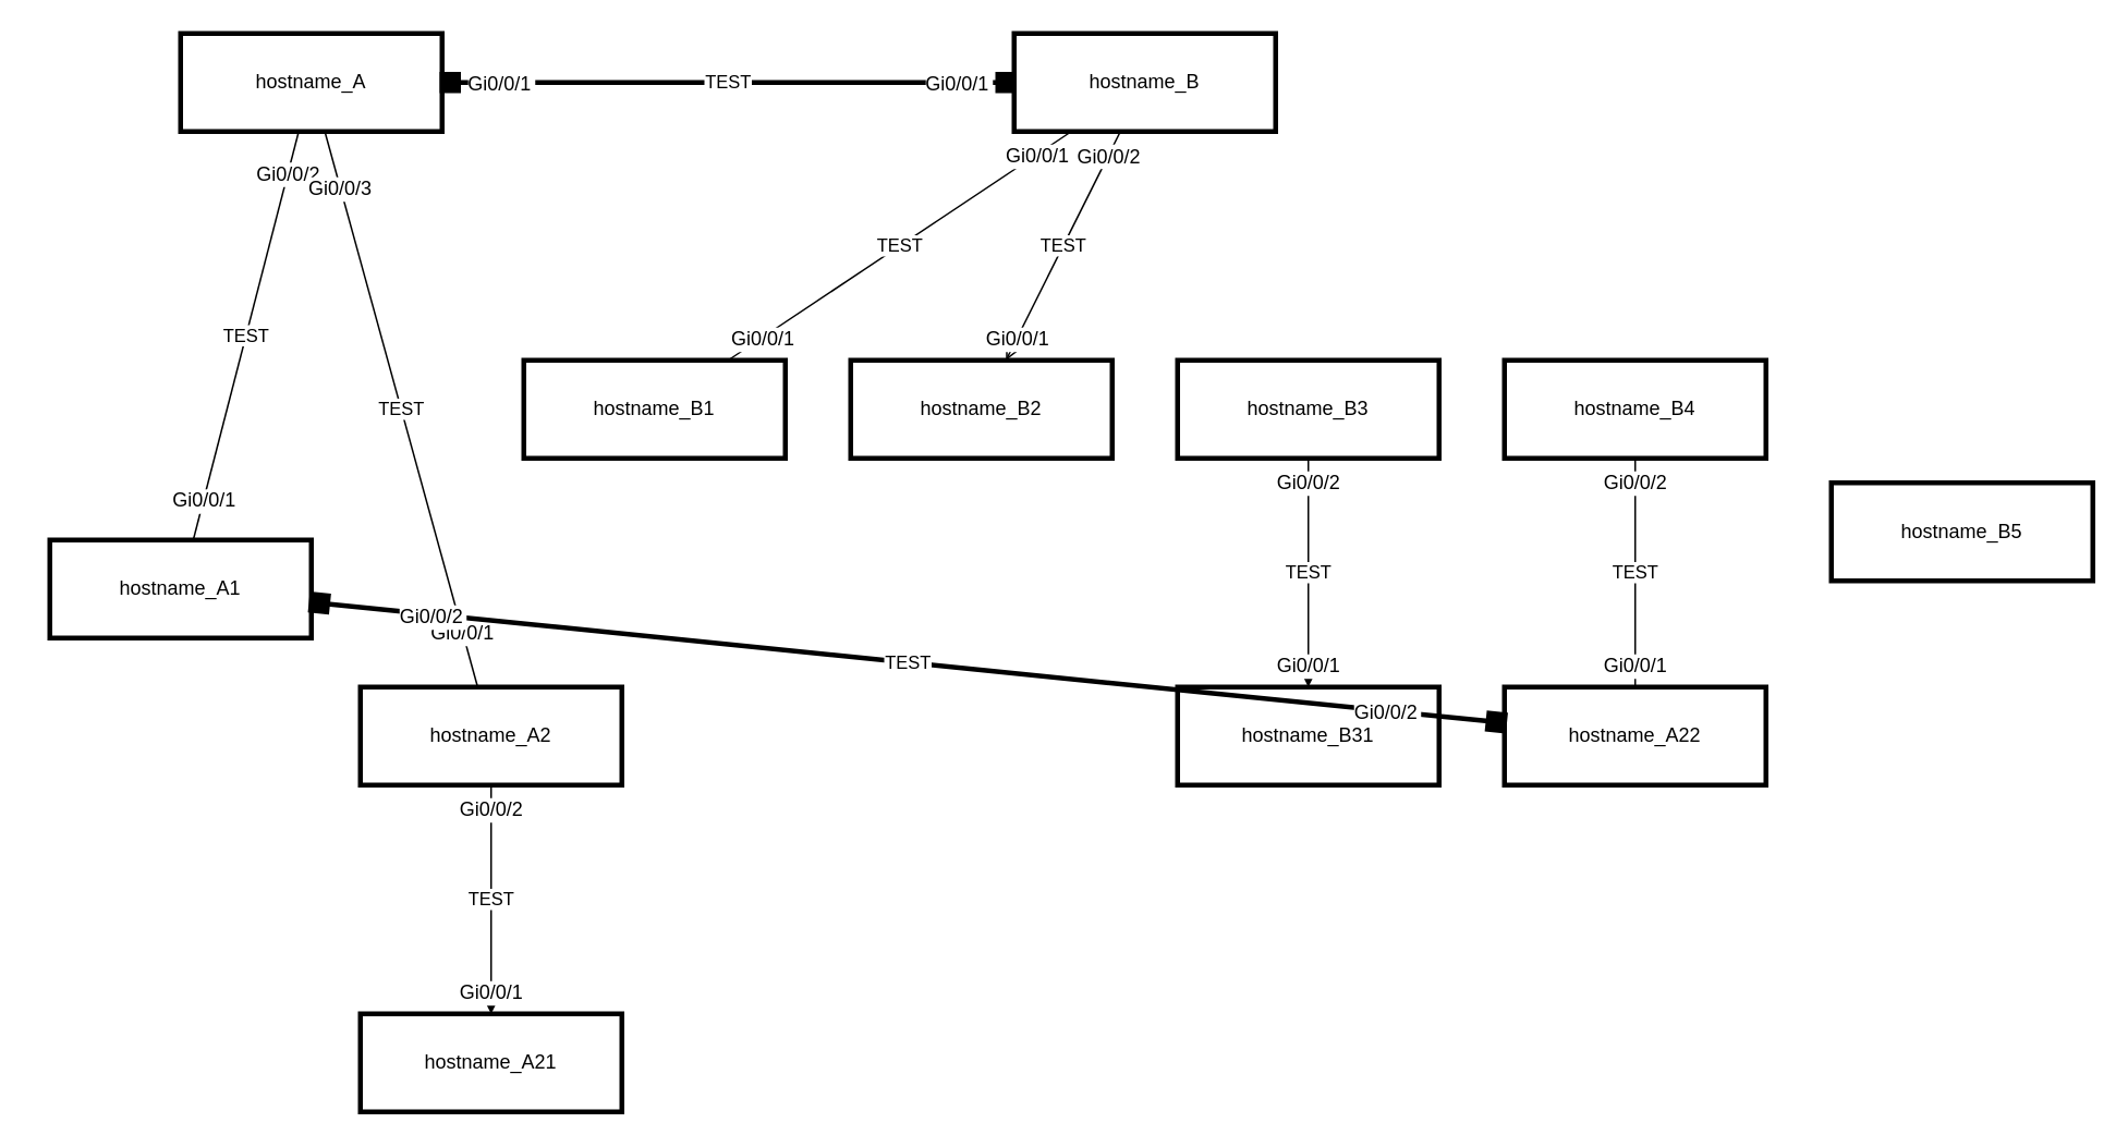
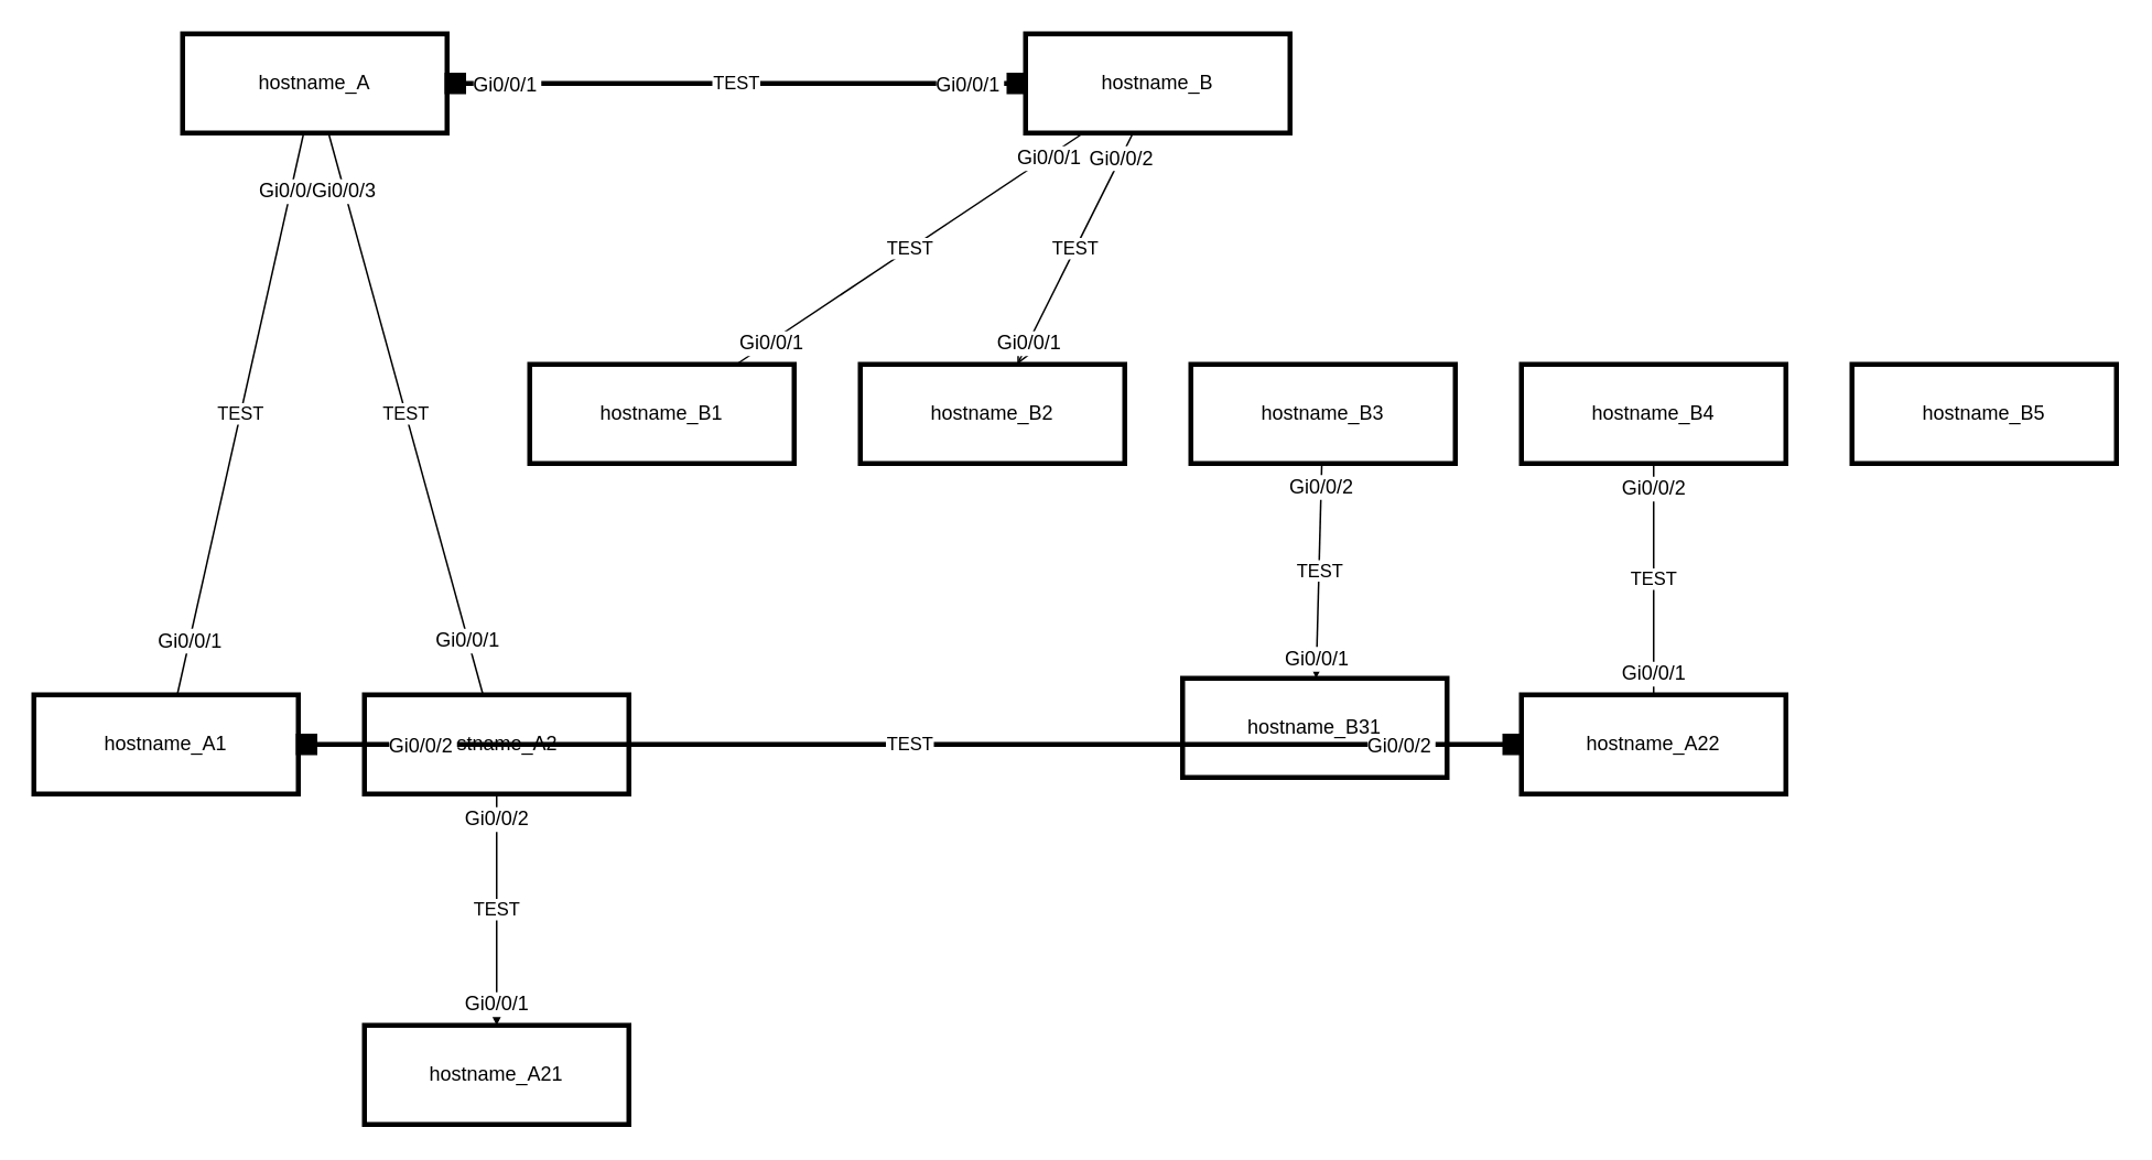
- <mxCell id="10" parent="1" style="shape=rectangle;strokeWidth=3;whiteSpace=wrap;html=1;" value="hostname_B5" vertex="1" vertex_type="Vertex.NODE"><mxGeometry x="1120" y="295" width="160.0" height="60.0" as="geometry" /></mxCell>
+ <mxCell id="10" parent="1" style="shape=rectangle;strokeWidth=3;whiteSpace=wrap;html=1;" value="hostname_B5" vertex="1" vertex_type="Vertex.NODE"><mxGeometry x="1120" y="220" width="160.0" height="60.0" as="geometry" /></mxCell>
- <mxCell id="4" parent="1" style="shape=rectangle;strokeWidth=3;whiteSpace=wrap;html=1;" value="hostname_A1" vertex="1" vertex_type="Vertex.NODE"><mxGeometry x="30" y="330" width="160.0" height="60.0" as="geometry" /></mxCell>
+ <mxCell id="4" parent="1" style="shape=rectangle;strokeWidth=3;whiteSpace=wrap;html=1;" value="hostname_A1" vertex="1" vertex_type="Vertex.NODE"><mxGeometry x="20" y="420" width="160.0" height="60.0" as="geometry" /></mxCell>
- <mxCell id="13" parent="1" style="shape=rectangle;strokeWidth=3;whiteSpace=wrap;html=1;" value="hostname_B31" vertex="1" vertex_type="Vertex.NODE"><mxGeometry x="720" y="420" width="160.0" height="60.0" as="geometry" /></mxCell>
+ <mxCell id="13" parent="1" style="shape=rectangle;strokeWidth=3;whiteSpace=wrap;html=1;" value="hostname_B31" vertex="1" vertex_type="Vertex.NODE"><mxGeometry x="715" y="410" width="160.0" height="60.0" as="geometry" /></mxCell>
